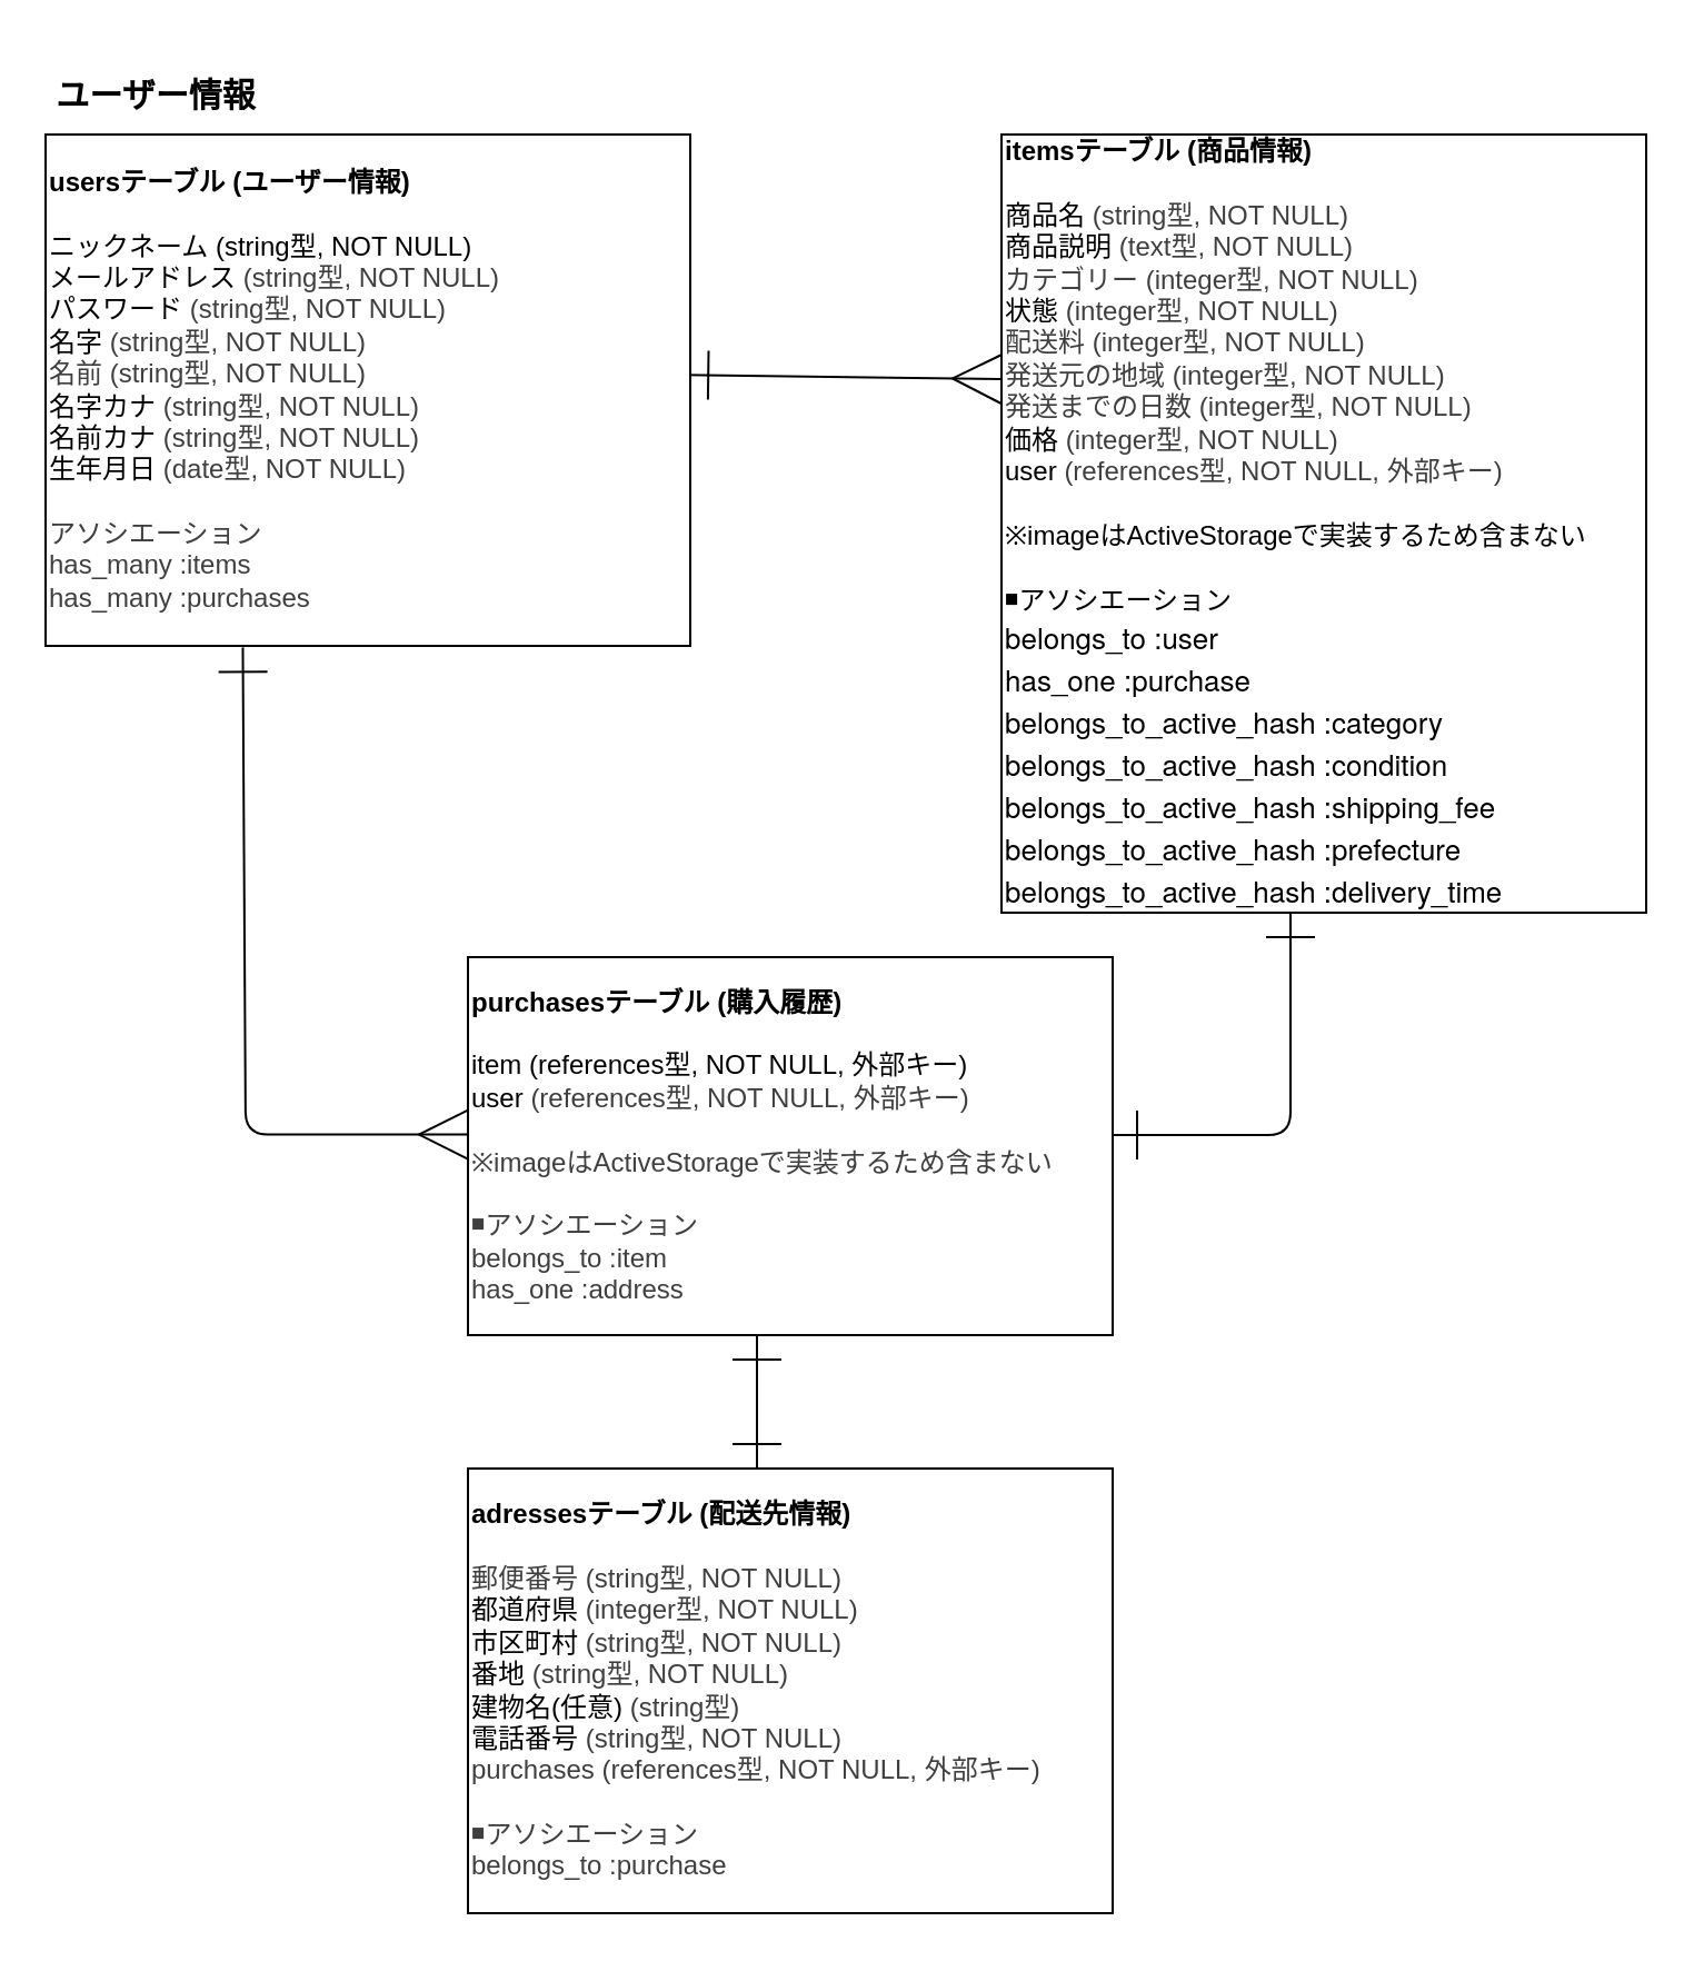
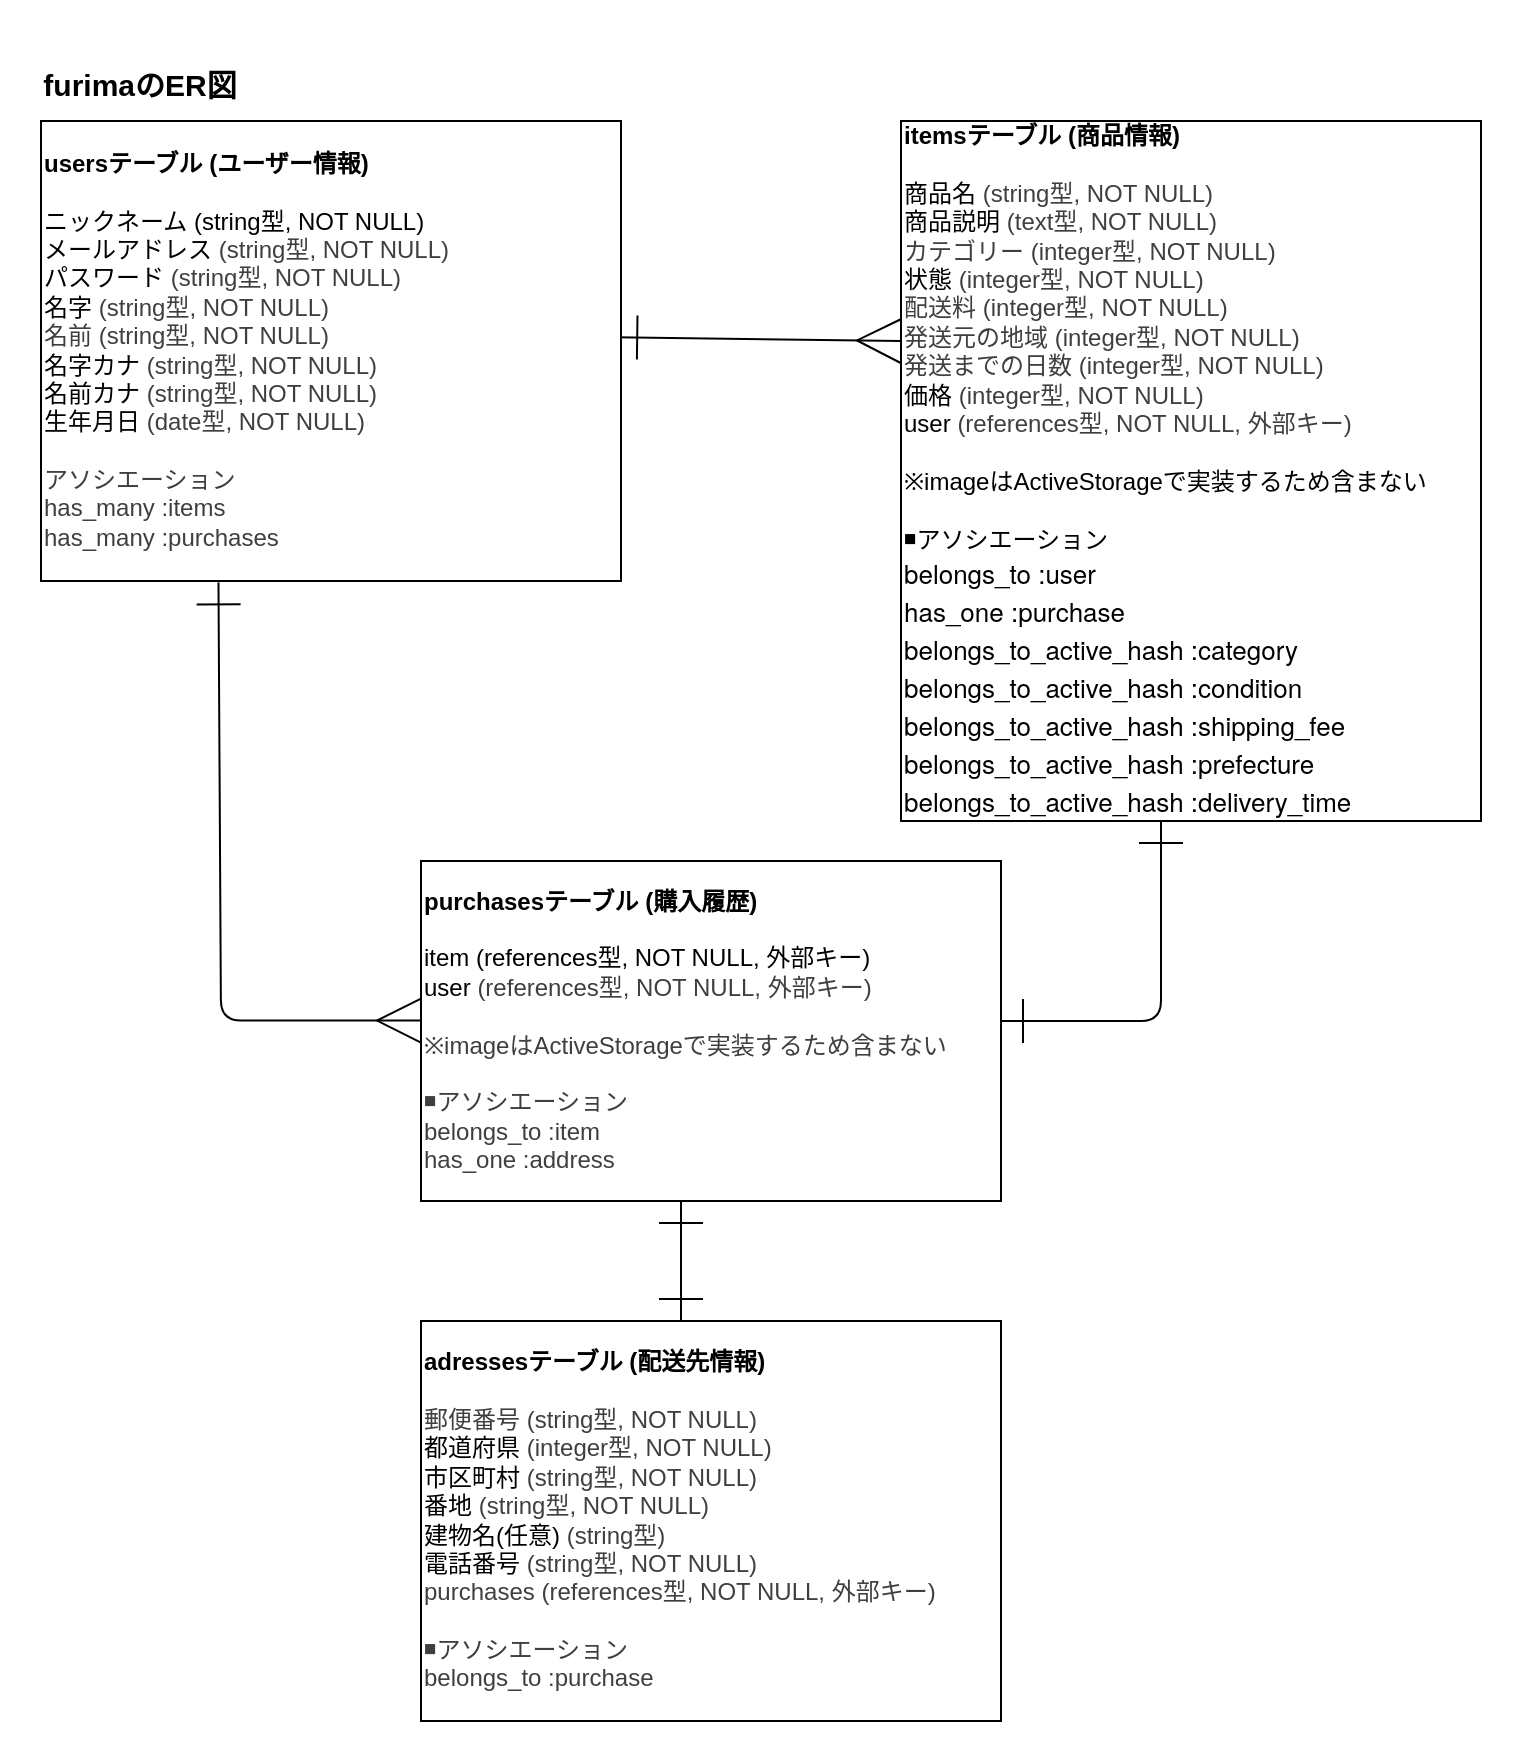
- <mxCell id="2" value="&lt;h1&gt;&lt;font style=&quot;font-size: 15px;&quot;&gt;ユーザー情報&lt;/font&gt;&lt;/h1&gt;" style="whiteSpace=wrap;html=1;align=center;strokeColor=none;" parent="1" vertex="1"><mxGeometry x="20" y="20" width="100" height="40" as="geometry" /></mxCell>
+ <mxCell id="2" value="&lt;h1&gt;&lt;font style=&quot;font-size: 15px;&quot;&gt;furimaのER図&lt;/font&gt;&lt;/h1&gt;" style="whiteSpace=wrap;html=1;align=center;strokeColor=none;" parent="1" vertex="1"><mxGeometry x="20" y="20" width="100" height="40" as="geometry" /></mxCell>
